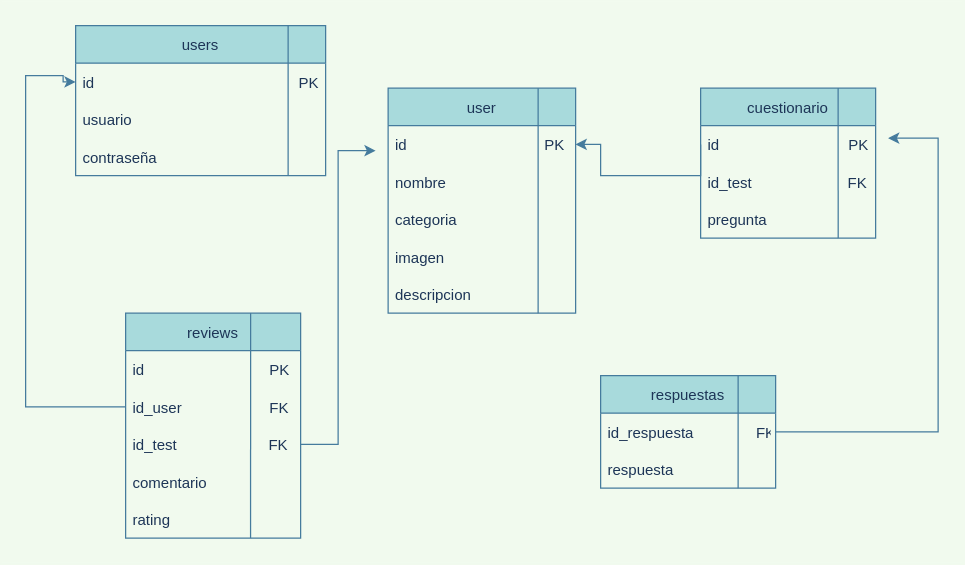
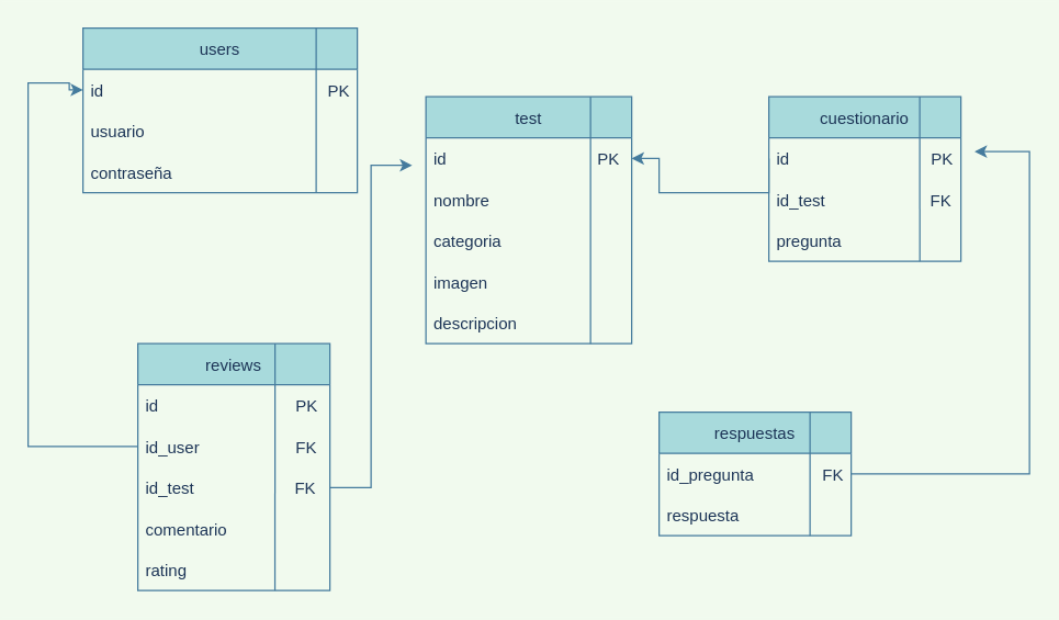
- <mxCell id="7" value="user" style="swimlane;fontStyle=0;childLayout=stackLayout;horizontal=1;startSize=30;horizontalStack=0;resizeParent=1;resizeParentMax=0;resizeLast=0;collapsible=1;marginBottom=0;fillColor=#A8DADC;strokeColor=#457B9D;fontColor=#1D3557;" parent="1" vertex="1"><mxGeometry x="310" y="70" width="150" height="180" as="geometry" /></mxCell>
+ <mxCell id="7" value="test" style="swimlane;fontStyle=0;childLayout=stackLayout;horizontal=1;startSize=30;horizontalStack=0;resizeParent=1;resizeParentMax=0;resizeLast=0;collapsible=1;marginBottom=0;fillColor=#A8DADC;strokeColor=#457B9D;fontColor=#1D3557;" parent="1" vertex="1"><mxGeometry x="310" y="70" width="150" height="180" as="geometry" /></mxCell>
- <mxCell id="30" value="id_respuesta               FK" style="text;strokeColor=none;fillColor=none;align=left;verticalAlign=middle;spacingLeft=4;spacingRight=4;overflow=hidden;points=[[0,0.5],[1,0.5]];portConstraint=eastwest;rotatable=0;fontColor=#1D3557;" parent="29" vertex="1"><mxGeometry y="30" width="140" height="30" as="geometry" /></mxCell>
+ <mxCell id="30" value="id_pregunta               FK" style="text;strokeColor=none;fillColor=none;align=left;verticalAlign=middle;spacingLeft=4;spacingRight=4;overflow=hidden;points=[[0,0.5],[1,0.5]];portConstraint=eastwest;rotatable=0;fontColor=#1D3557;" parent="29" vertex="1"><mxGeometry y="30" width="140" height="30" as="geometry" /></mxCell>
